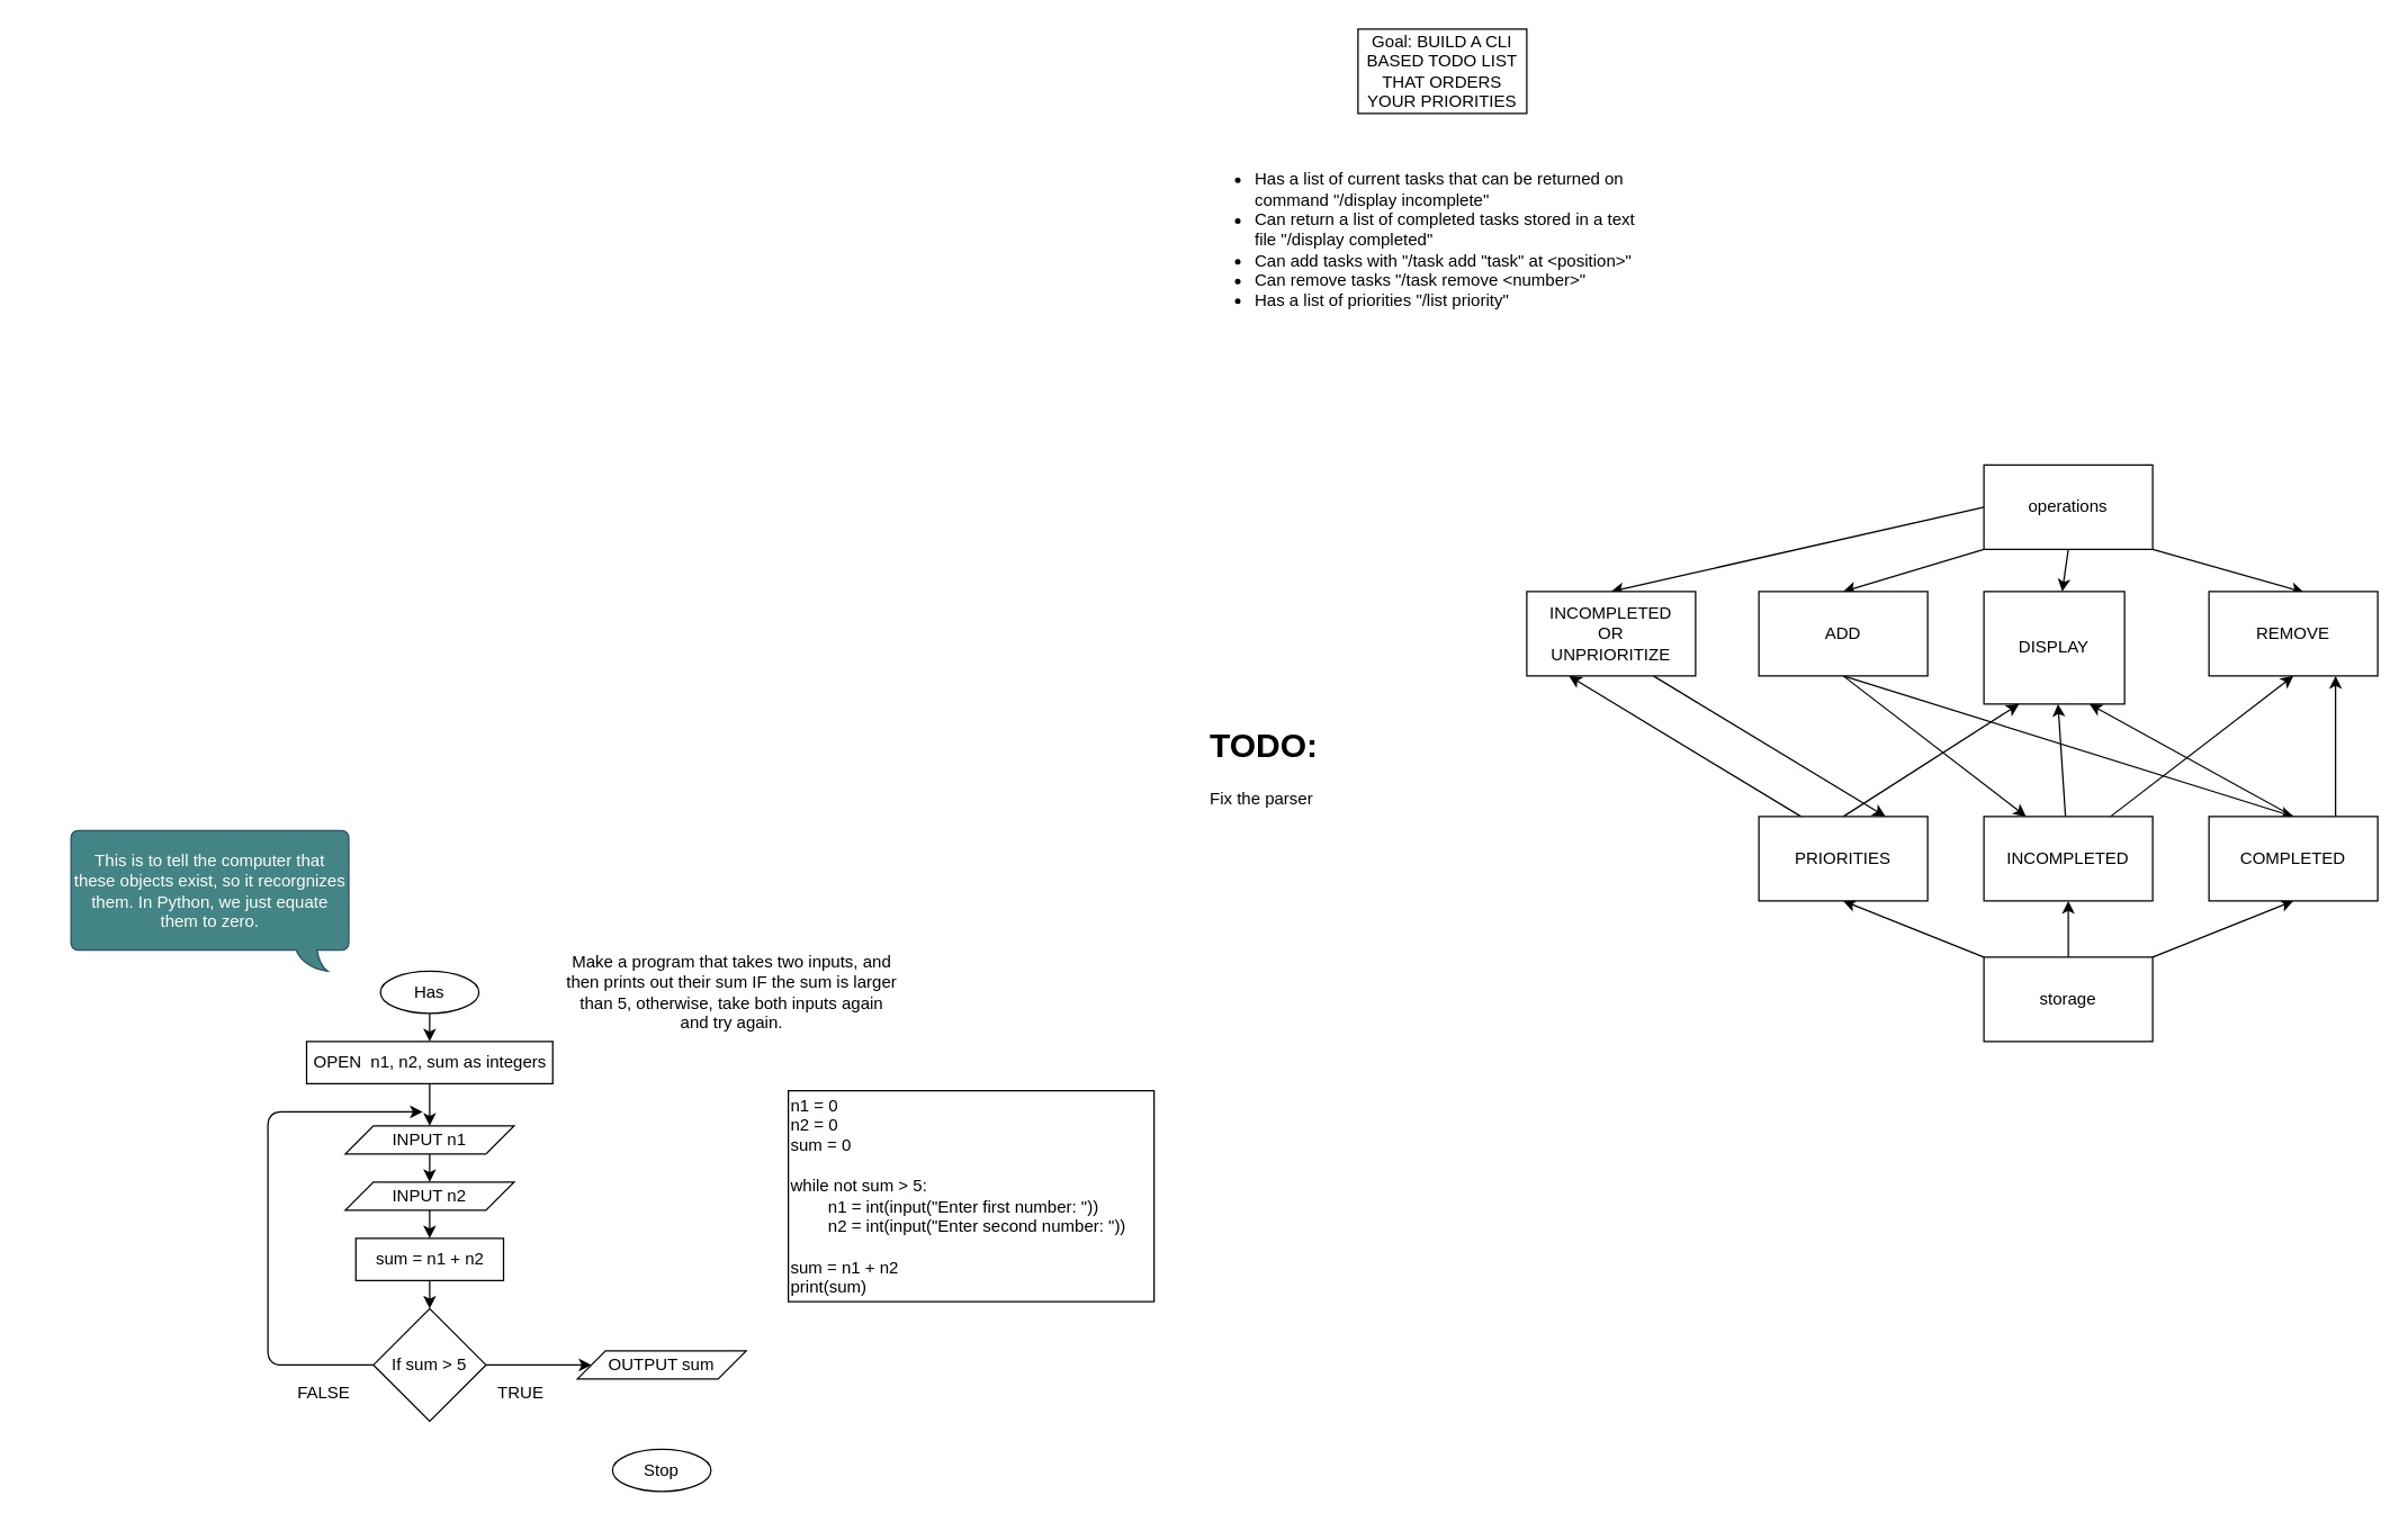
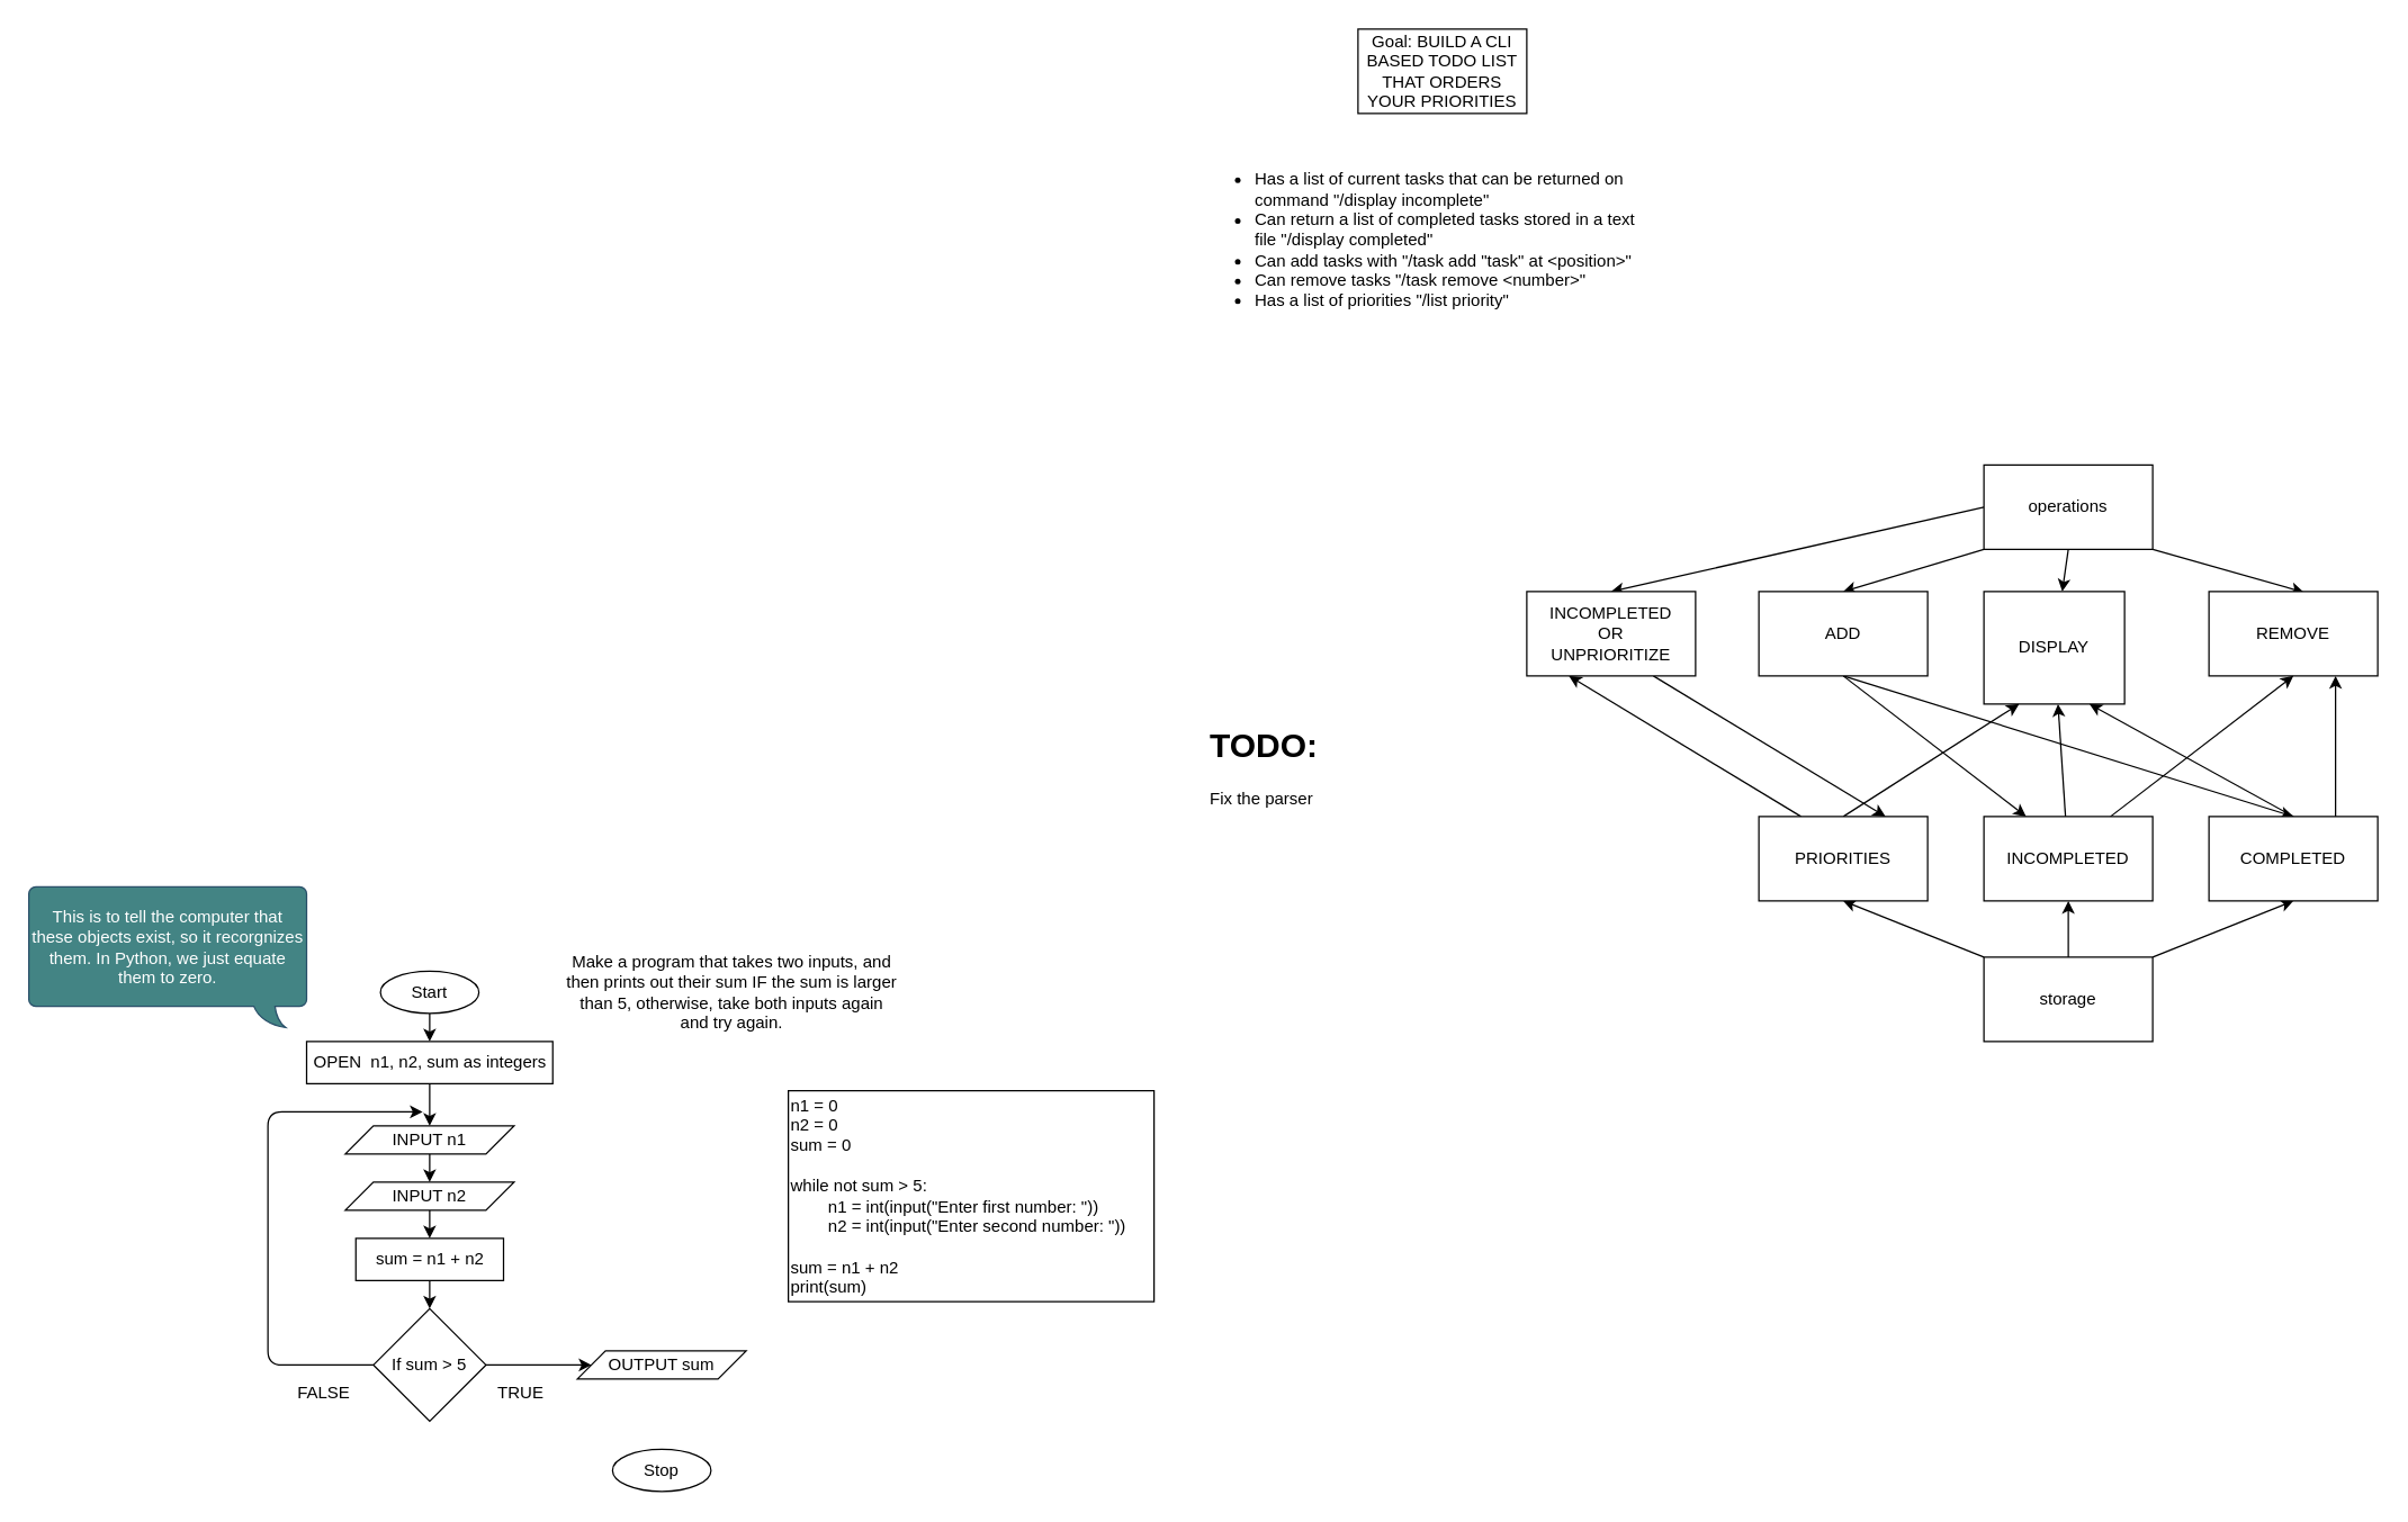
- <mxCell id="49" value="&lt;span&gt;&lt;font color=&quot;#ffffff&quot;&gt;This is to tell the computer that these objects exist, so it recorgnizes them. In Python, we just equate them to zero.&lt;/font&gt;&lt;/span&gt;" style="whiteSpace=wrap;html=1;shape=mxgraph.basic.roundRectCallout;dx=30;dy=15;size=5;boundedLbl=1;fontColor=#00FF00;fillColor=#438484;flipH=1;strokeColor=#294F69;" vertex="1" parent="1"><mxGeometry x="50" y="590" width="197.5" height="100" as="geometry" /></mxCell>
+ <mxCell id="49" value="&lt;span&gt;&lt;font color=&quot;#ffffff&quot;&gt;This is to tell the computer that these objects exist, so it recorgnizes them. In Python, we just equate them to zero.&lt;/font&gt;&lt;/span&gt;" style="whiteSpace=wrap;html=1;shape=mxgraph.basic.roundRectCallout;dx=30;dy=15;size=5;boundedLbl=1;fontColor=#00FF00;fillColor=#438484;flipH=1;strokeColor=#294F69;" vertex="1" parent="1"><mxGeometry x="20" y="630" width="197.5" height="100" as="geometry" /></mxCell>
- <mxCell id="32" value="Has" style="ellipse;whiteSpace=wrap;html=1;" vertex="1" parent="1"><mxGeometry x="270" y="690" width="70" height="30" as="geometry" /></mxCell>
+ <mxCell id="32" value="Start" style="ellipse;whiteSpace=wrap;html=1;" vertex="1" parent="1"><mxGeometry x="270" y="690" width="70" height="30" as="geometry" /></mxCell>
